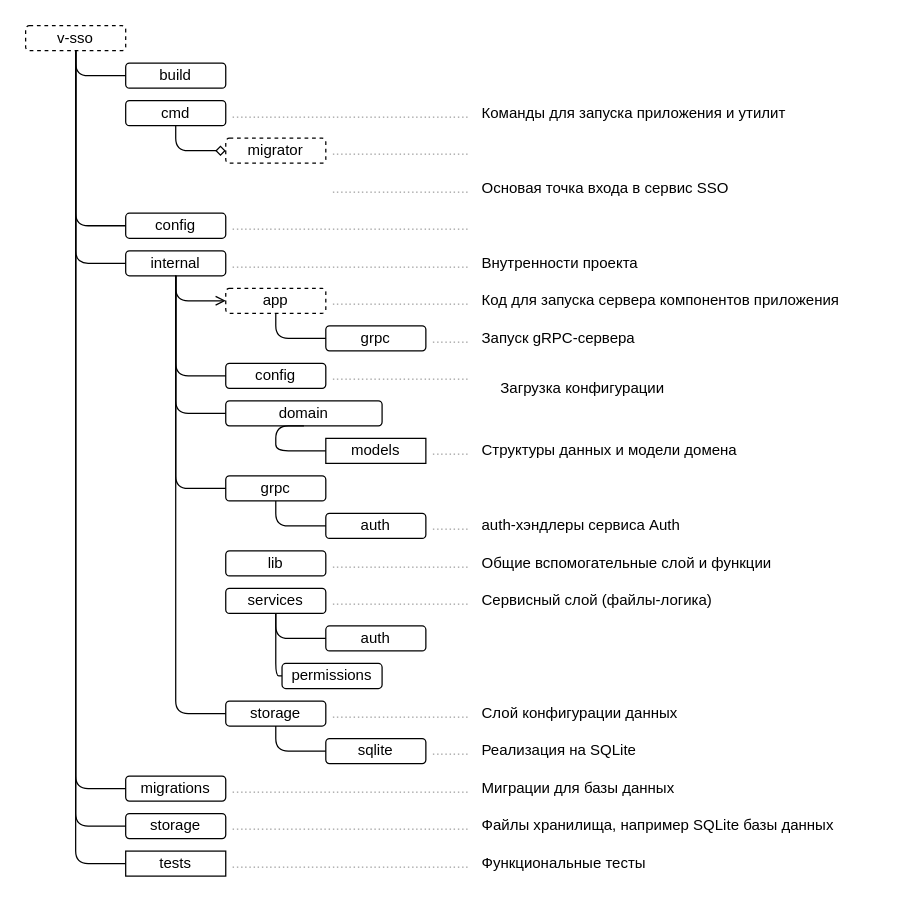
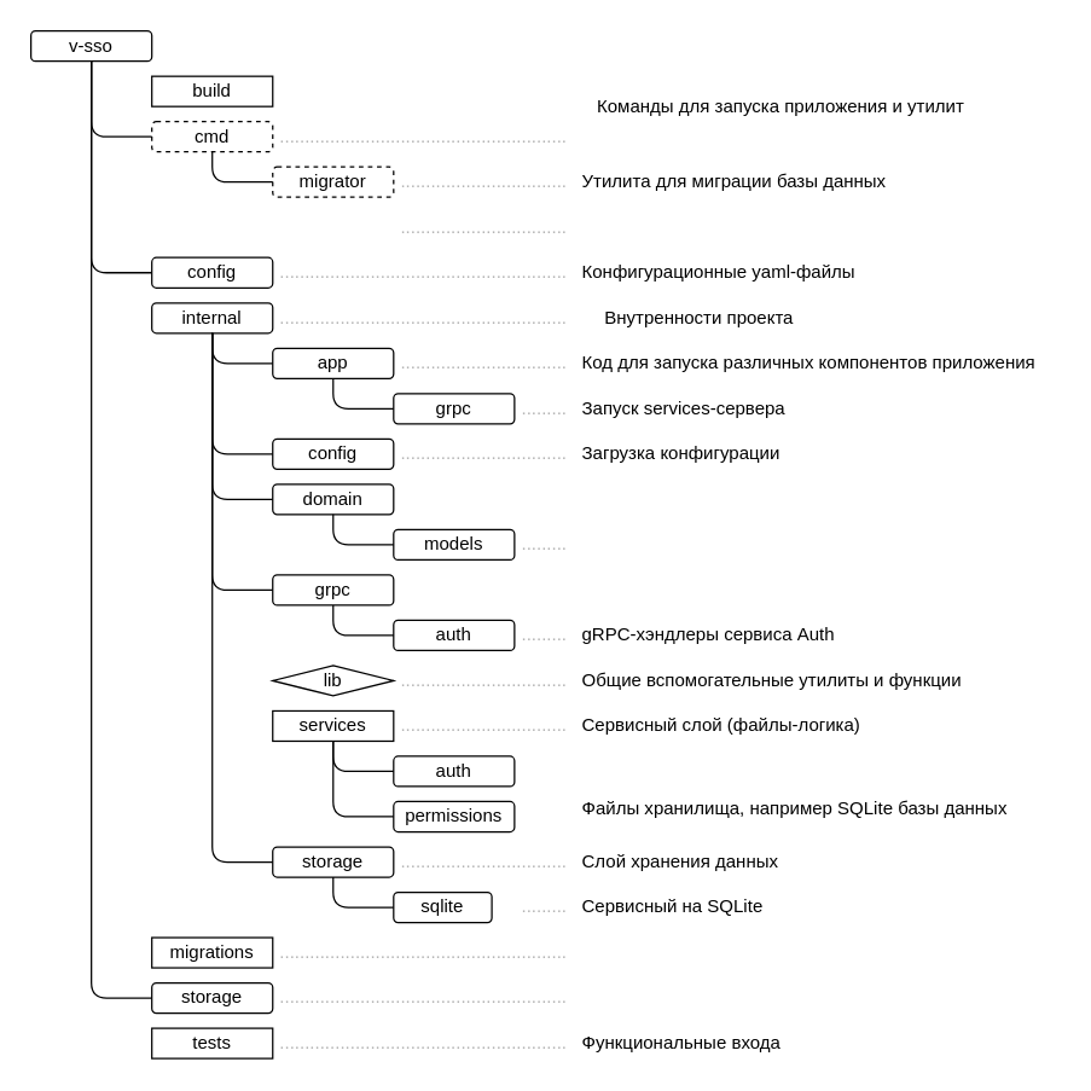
- <mxCell id="75" value="&lt;span style=&quot;&quot;&gt;v-sso&lt;/span&gt;" style="rounded=1;whiteSpace=wrap;html=1;strokeColor=default;fillColor=none;dashed=1;" vertex="1" parent="1"><mxGeometry x="20" y="20" width="80" height="20" as="geometry" /></mxCell>
+ <mxCell id="75" value="&lt;span style=&quot;&quot;&gt;v-sso&lt;/span&gt;" style="rounded=1;whiteSpace=wrap;html=1;strokeColor=default;fillColor=none;" vertex="1" parent="1"><mxGeometry x="20" y="20" width="80" height="20" as="geometry" /></mxCell>
- <mxCell id="76" style="edgeStyle=orthogonalEdgeStyle;html=1;exitX=0.5;exitY=1;exitDx=0;exitDy=0;entryX=0;entryY=0.5;entryDx=0;entryDy=0;endArrow=none;endFill=0;" edge="1" parent="1" source="75" target="3"><mxGeometry relative="1" as="geometry"><mxPoint x="60" y="40" as="sourcePoint" /><mxPoint x="100" y="90" as="targetPoint" /><Array as="points"><mxPoint x="60" y="60" /></Array></mxGeometry></mxCell>
- <mxCell id="3" value="&lt;span style=&quot;&quot;&gt;build&lt;/span&gt;" style="rounded=1;whiteSpace=wrap;html=1;strokeColor=default;fillColor=none;" vertex="1" parent="1"><mxGeometry x="100" y="50" width="80" height="20" as="geometry" /></mxCell>
+ <mxCell id="3" value="&lt;span style=&quot;&quot;&gt;build&lt;/span&gt;" style="whiteSpace=wrap;html=1;strokeColor=default;fillColor=none;rounded=0;" vertex="1" parent="1"><mxGeometry x="100" y="50" width="80" height="20" as="geometry" /></mxCell>
+ <mxCell id="2" style="edgeStyle=orthogonalEdgeStyle;html=1;exitX=0.5;exitY=1;exitDx=0;exitDy=0;entryX=0;entryY=0.5;entryDx=0;entryDy=0;endArrow=none;endFill=0;" edge="1" parent="1" source="75" target="4"><mxGeometry relative="1" as="geometry" /></mxCell>
- <mxCell id="4" value="&lt;span style=&quot;&quot;&gt;cmd&lt;/span&gt;" style="rounded=1;whiteSpace=wrap;html=1;strokeColor=default;fillColor=none;" vertex="1" parent="1"><mxGeometry x="100" y="80" width="80" height="20" as="geometry" /></mxCell>
+ <mxCell id="4" value="&lt;span style=&quot;&quot;&gt;cmd&lt;/span&gt;" style="rounded=1;whiteSpace=wrap;html=1;strokeColor=default;fillColor=none;dashed=1;" vertex="1" parent="1"><mxGeometry x="100" y="80" width="80" height="20" as="geometry" /></mxCell>
- <mxCell id="6" value="&lt;span style=&quot;&quot;&gt;Команды для запуска приложения и утилит&lt;/span&gt;" style="rounded=0;whiteSpace=wrap;html=1;align=left;spacingLeft=3;strokeColor=none;fillColor=none;" vertex="1" parent="1"><mxGeometry x="380" y="80" width="320" height="20" as="geometry" /></mxCell>
+ <mxCell id="6" value="&lt;span style=&quot;&quot;&gt;Команды для запуска приложения и утилит&lt;/span&gt;" style="rounded=0;whiteSpace=wrap;html=1;align=left;spacingLeft=3;strokeColor=none;fillColor=none;" vertex="1" parent="1"><mxGeometry x="390" y="60" width="320" height="20" as="geometry" /></mxCell>
- <mxCell id="62" style="edgeStyle=orthogonalEdgeStyle;html=1;exitX=0.5;exitY=1;exitDx=0;exitDy=0;entryX=0;entryY=0.5;entryDx=0;entryDy=0;endArrow=diamond;endFill=0;" edge="1" parent="1" source="4" target="23"><mxGeometry relative="1" as="geometry"><mxPoint x="140" y="110" as="sourcePoint" /><mxPoint x="100" y="100" as="targetPoint" /><Array as="points"><mxPoint x="140" y="120" /></Array></mxGeometry></mxCell>
+ <mxCell id="62" style="edgeStyle=orthogonalEdgeStyle;html=1;exitX=0.5;exitY=1;exitDx=0;exitDy=0;entryX=0;entryY=0.5;entryDx=0;entryDy=0;endArrow=none;endFill=0;" edge="1" parent="1" source="4" target="23"><mxGeometry relative="1" as="geometry"><mxPoint x="140" y="110" as="sourcePoint" /><mxPoint x="100" y="100" as="targetPoint" /><Array as="points"><mxPoint x="140" y="120" /></Array></mxGeometry></mxCell>
+ <mxCell id="7" value="&lt;span style=&quot;&quot;&gt;Утилита для миграции базы данных&lt;/span&gt;" style="rounded=0;whiteSpace=wrap;html=1;align=left;spacingLeft=3;strokeColor=none;fillColor=none;" vertex="1" parent="1"><mxGeometry x="380" y="110" width="320" height="20" as="geometry" /></mxCell>
- <mxCell id="8" value="&lt;span style=&quot;&quot;&gt;Основая точка входа в сервис SSO&lt;/span&gt;" style="rounded=0;whiteSpace=wrap;html=1;align=left;spacingLeft=3;strokeColor=none;fillColor=none;" vertex="1" parent="1"><mxGeometry x="380" y="140" width="320" height="20" as="geometry" /></mxCell>
+ <mxCell id="9" value="&lt;span style=&quot;&quot;&gt;Конфигурационные yaml-файлы&lt;/span&gt;" style="rounded=0;whiteSpace=wrap;html=1;align=left;spacingLeft=3;strokeColor=none;fillColor=none;" vertex="1" parent="1"><mxGeometry x="380" y="170" width="320" height="20" as="geometry" /></mxCell>
- <mxCell id="58" style="edgeStyle=orthogonalEdgeStyle;html=1;exitX=0.5;exitY=1;exitDx=0;exitDy=0;entryX=0;entryY=0.5;entryDx=0;entryDy=0;endArrow=none;endFill=0;" edge="1" parent="1" source="75" target="28"><mxGeometry relative="1" as="geometry"><mxPoint x="60" y="70" as="sourcePoint" /><mxPoint x="100" y="140" as="targetPoint" /><Array as="points"><mxPoint x="60" y="210" /></Array></mxGeometry></mxCell>
- <mxCell id="10" value="&lt;span style=&quot;&quot;&gt;Внутренности проекта&lt;/span&gt;" style="rounded=0;whiteSpace=wrap;html=1;align=left;spacingLeft=3;strokeColor=none;fillColor=none;" vertex="1" parent="1"><mxGeometry x="380" y="200" width="320" height="20" as="geometry" /></mxCell>
+ <mxCell id="10" value="&lt;span style=&quot;&quot;&gt;Внутренности проекта&lt;/span&gt;" style="rounded=0;whiteSpace=wrap;html=1;align=left;spacingLeft=3;strokeColor=none;fillColor=none;" vertex="1" parent="1"><mxGeometry x="395" y="200" width="320" height="20" as="geometry" /></mxCell>
- <mxCell id="63" style="edgeStyle=orthogonalEdgeStyle;html=1;exitX=0.5;exitY=1;exitDx=0;exitDy=0;entryX=0;entryY=0.5;entryDx=0;entryDy=0;endArrow=open;endFill=0;" edge="1" parent="1" source="28" target="30"><mxGeometry relative="1" as="geometry"><mxPoint x="140" y="230" as="sourcePoint" /><mxPoint x="180" y="180" as="targetPoint" /><Array as="points"><mxPoint x="140" y="240" /></Array></mxGeometry></mxCell>
+ <mxCell id="63" style="edgeStyle=orthogonalEdgeStyle;html=1;exitX=0.5;exitY=1;exitDx=0;exitDy=0;entryX=0;entryY=0.5;entryDx=0;entryDy=0;endArrow=none;endFill=0;" edge="1" parent="1" source="28" target="30"><mxGeometry relative="1" as="geometry"><mxPoint x="140" y="230" as="sourcePoint" /><mxPoint x="180" y="180" as="targetPoint" /><Array as="points"><mxPoint x="140" y="240" /></Array></mxGeometry></mxCell>
- <mxCell id="30" value="&lt;span style=&quot;&quot;&gt;app&lt;/span&gt;" style="rounded=1;whiteSpace=wrap;html=1;strokeColor=default;fillColor=none;dashed=1;" vertex="1" parent="1"><mxGeometry x="180" y="230" width="80" height="20" as="geometry" /></mxCell>
+ <mxCell id="30" value="&lt;span style=&quot;&quot;&gt;app&lt;/span&gt;" style="rounded=1;whiteSpace=wrap;html=1;strokeColor=default;fillColor=none;" vertex="1" parent="1"><mxGeometry x="180" y="230" width="80" height="20" as="geometry" /></mxCell>
- <mxCell id="11" value="&lt;span style=&quot;&quot;&gt;Код для запуска сервера компонентов приложения&lt;/span&gt;" style="rounded=0;whiteSpace=wrap;html=1;align=left;spacingLeft=3;strokeColor=none;fillColor=none;" vertex="1" parent="1"><mxGeometry x="380" y="230" width="320" height="20" as="geometry" /></mxCell>
+ <mxCell id="11" value="&lt;span style=&quot;&quot;&gt;Код для запуска различных компонентов приложения&lt;/span&gt;" style="rounded=0;whiteSpace=wrap;html=1;align=left;spacingLeft=3;strokeColor=none;fillColor=none;" vertex="1" parent="1"><mxGeometry x="380" y="230" width="320" height="20" as="geometry" /></mxCell>
- <mxCell id="12" value="&lt;span style=&quot;&quot;&gt;Запуск gRPC-сервера&lt;/span&gt;" style="rounded=0;whiteSpace=wrap;html=1;align=left;spacingLeft=3;strokeColor=none;fillColor=none;" vertex="1" parent="1"><mxGeometry x="380" y="260" width="320" height="20" as="geometry" /></mxCell>
+ <mxCell id="12" value="&lt;span style=&quot;&quot;&gt;Запуск services-сервера&lt;/span&gt;" style="rounded=0;whiteSpace=wrap;html=1;align=left;spacingLeft=3;strokeColor=none;fillColor=none;" vertex="1" parent="1"><mxGeometry x="380" y="260" width="320" height="20" as="geometry" /></mxCell>
- <mxCell id="13" value="&lt;span style=&quot;&quot;&gt;Загрузка конфигурации&lt;/span&gt;" style="rounded=0;whiteSpace=wrap;html=1;align=left;spacingLeft=3;strokeColor=none;fillColor=none;" vertex="1" parent="1"><mxGeometry x="395" y="300" width="320" height="20" as="geometry" /></mxCell>
+ <mxCell id="13" value="&lt;span style=&quot;&quot;&gt;Загрузка конфигурации&lt;/span&gt;" style="rounded=0;whiteSpace=wrap;html=1;align=left;spacingLeft=3;strokeColor=none;fillColor=none;" vertex="1" parent="1"><mxGeometry x="380" y="290" width="320" height="20" as="geometry" /></mxCell>
- <mxCell id="36" value="&lt;span style=&quot;&quot;&gt;domain&lt;/span&gt;" style="rounded=1;whiteSpace=wrap;html=1;strokeColor=default;fillColor=none;" vertex="1" parent="1"><mxGeometry x="180" y="320" width="125" height="20" as="geometry" /></mxCell>
+ <mxCell id="36" value="&lt;span style=&quot;&quot;&gt;domain&lt;/span&gt;" style="rounded=1;whiteSpace=wrap;html=1;strokeColor=default;fillColor=none;" vertex="1" parent="1"><mxGeometry x="180" y="320" width="80" height="20" as="geometry" /></mxCell>
- <mxCell id="38" value="&lt;span style=&quot;&quot;&gt;models&lt;/span&gt;" style="whiteSpace=wrap;html=1;strokeColor=default;fillColor=none;rounded=0;" vertex="1" parent="1"><mxGeometry x="260" y="350" width="80" height="20" as="geometry" /></mxCell>
+ <mxCell id="38" value="&lt;span style=&quot;&quot;&gt;models&lt;/span&gt;" style="rounded=1;whiteSpace=wrap;html=1;strokeColor=default;fillColor=none;" vertex="1" parent="1"><mxGeometry x="260" y="350" width="80" height="20" as="geometry" /></mxCell>
- <mxCell id="14" value="&lt;span style=&quot;&quot;&gt;Структуры данных и модели домена&lt;/span&gt;" style="rounded=0;whiteSpace=wrap;html=1;align=left;spacingLeft=3;strokeColor=none;fillColor=none;" vertex="1" parent="1"><mxGeometry x="380" y="350" width="320" height="20" as="geometry" /></mxCell>
- <mxCell id="15" value="&lt;span style=&quot;&quot;&gt;auth-хэндлеры сервиса Auth&lt;/span&gt;" style="rounded=0;whiteSpace=wrap;html=1;align=left;spacingLeft=3;strokeColor=none;fillColor=none;" vertex="1" parent="1"><mxGeometry x="380" y="410" width="320" height="20" as="geometry" /></mxCell>
+ <mxCell id="15" value="&lt;span style=&quot;&quot;&gt;gRPC-хэндлеры сервиса Auth&lt;/span&gt;" style="rounded=0;whiteSpace=wrap;html=1;align=left;spacingLeft=3;strokeColor=none;fillColor=none;" vertex="1" parent="1"><mxGeometry x="380" y="410" width="320" height="20" as="geometry" /></mxCell>
- <mxCell id="42" value="&lt;span style=&quot;&quot;&gt;lib&lt;/span&gt;" style="rounded=1;whiteSpace=wrap;html=1;strokeColor=default;fillColor=none;" vertex="1" parent="1"><mxGeometry x="180" y="440" width="80" height="20" as="geometry" /></mxCell>
+ <mxCell id="42" value="&lt;span style=&quot;&quot;&gt;lib&lt;/span&gt;" style="rhombus;whiteSpace=wrap;html=1;strokeColor=default;fillColor=none;" vertex="1" parent="1"><mxGeometry x="180" y="440" width="80" height="20" as="geometry" /></mxCell>
- <mxCell id="16" value="&lt;span style=&quot;&quot;&gt;Общие вспомогательные слой и функции&lt;/span&gt;" style="rounded=0;whiteSpace=wrap;html=1;align=left;spacingLeft=3;strokeColor=none;fillColor=none;" vertex="1" parent="1"><mxGeometry x="380" y="440" width="320" height="20" as="geometry" /></mxCell>
+ <mxCell id="16" value="&lt;span style=&quot;&quot;&gt;Общие вспомогательные утилиты и функции&lt;/span&gt;" style="rounded=0;whiteSpace=wrap;html=1;align=left;spacingLeft=3;strokeColor=none;fillColor=none;" vertex="1" parent="1"><mxGeometry x="380" y="440" width="320" height="20" as="geometry" /></mxCell>
- <mxCell id="44" value="&lt;span style=&quot;&quot;&gt;services&lt;/span&gt;" style="rounded=1;whiteSpace=wrap;html=1;strokeColor=default;fillColor=none;" vertex="1" parent="1"><mxGeometry x="180" y="470" width="80" height="20" as="geometry" /></mxCell>
+ <mxCell id="44" value="&lt;span style=&quot;&quot;&gt;services&lt;/span&gt;" style="whiteSpace=wrap;html=1;strokeColor=default;fillColor=none;rounded=0;" vertex="1" parent="1"><mxGeometry x="180" y="470" width="80" height="20" as="geometry" /></mxCell>
- <mxCell id="47" value="&lt;span style=&quot;&quot;&gt;permissions&lt;/span&gt;" style="rounded=1;whiteSpace=wrap;html=1;strokeColor=default;fillColor=none;" vertex="1" parent="1"><mxGeometry x="225" y="530" width="80" height="20" as="geometry" /></mxCell>
+ <mxCell id="47" value="&lt;span style=&quot;&quot;&gt;permissions&lt;/span&gt;" style="rounded=1;whiteSpace=wrap;html=1;strokeColor=default;fillColor=none;" vertex="1" parent="1"><mxGeometry x="260" y="530" width="80" height="20" as="geometry" /></mxCell>
- <mxCell id="18" value="&lt;span style=&quot;&quot;&gt;Слой конфигурации данных&lt;/span&gt;" style="rounded=0;whiteSpace=wrap;html=1;align=left;spacingLeft=3;strokeColor=none;fillColor=none;" vertex="1" parent="1"><mxGeometry x="380" y="560" width="320" height="20" as="geometry" /></mxCell>
+ <mxCell id="18" value="&lt;span style=&quot;&quot;&gt;Слой хранения данных&lt;/span&gt;" style="rounded=0;whiteSpace=wrap;html=1;align=left;spacingLeft=3;strokeColor=none;fillColor=none;" vertex="1" parent="1"><mxGeometry x="380" y="560" width="320" height="20" as="geometry" /></mxCell>
- <mxCell id="50" value="&lt;span style=&quot;&quot;&gt;sqlite&lt;/span&gt;" style="rounded=1;whiteSpace=wrap;html=1;strokeColor=default;fillColor=none;" vertex="1" parent="1"><mxGeometry x="260" y="590" width="80" height="20" as="geometry" /></mxCell>
+ <mxCell id="50" value="&lt;span style=&quot;&quot;&gt;sqlite&lt;/span&gt;" style="rounded=1;whiteSpace=wrap;html=1;strokeColor=default;fillColor=none;" vertex="1" parent="1"><mxGeometry x="260" y="590" width="65" height="20" as="geometry" /></mxCell>
- <mxCell id="19" value="&lt;span style=&quot;&quot;&gt;Реализация на SQLite&lt;/span&gt;" style="rounded=0;whiteSpace=wrap;html=1;align=left;spacingLeft=3;strokeColor=none;fillColor=none;" vertex="1" parent="1"><mxGeometry x="380" y="590" width="320" height="20" as="geometry" /></mxCell>
+ <mxCell id="19" value="&lt;span style=&quot;&quot;&gt;Сервисный на SQLite&lt;/span&gt;" style="rounded=0;whiteSpace=wrap;html=1;align=left;spacingLeft=3;strokeColor=none;fillColor=none;" vertex="1" parent="1"><mxGeometry x="380" y="590" width="320" height="20" as="geometry" /></mxCell>
- <mxCell id="59" style="edgeStyle=orthogonalEdgeStyle;html=1;exitX=0.5;exitY=1;exitDx=0;exitDy=0;endArrow=none;endFill=0;entryX=0;entryY=0.5;entryDx=0;entryDy=0;" edge="1" parent="1" source="75" target="51"><mxGeometry relative="1" as="geometry"><mxPoint x="60" y="70" as="sourcePoint" /><mxPoint x="100" y="440" as="targetPoint" /><Array as="points"><mxPoint x="60" y="630" /></Array></mxGeometry></mxCell>
- <mxCell id="51" value="migrations" style="rounded=1;whiteSpace=wrap;html=1;strokeColor=default;fillColor=none;" vertex="1" parent="1"><mxGeometry x="100" y="620" width="80" height="20" as="geometry" /></mxCell>
+ <mxCell id="51" value="migrations" style="whiteSpace=wrap;html=1;strokeColor=default;fillColor=none;rounded=0;" vertex="1" parent="1"><mxGeometry x="100" y="620" width="80" height="20" as="geometry" /></mxCell>
- <mxCell id="20" value="&lt;span style=&quot;&quot;&gt;Миграции для базы данных&lt;/span&gt;" style="rounded=0;whiteSpace=wrap;html=1;align=left;spacingLeft=3;strokeColor=none;fillColor=none;" vertex="1" parent="1"><mxGeometry x="380" y="620" width="320" height="20" as="geometry" /></mxCell>
- <mxCell id="21" value="&lt;span style=&quot;&quot;&gt;Файлы хранилища, например SQLite базы данных&lt;/span&gt;" style="rounded=0;whiteSpace=wrap;html=1;align=left;spacingLeft=3;strokeColor=none;fillColor=none;" vertex="1" parent="1"><mxGeometry x="380" y="650" width="320" height="20" as="geometry" /></mxCell>
+ <mxCell id="21" value="&lt;span style=&quot;&quot;&gt;Файлы хранилища, например SQLite базы данных&lt;/span&gt;" style="rounded=0;whiteSpace=wrap;html=1;align=left;spacingLeft=3;strokeColor=none;fillColor=none;" vertex="1" parent="1"><mxGeometry x="380" y="525" width="320" height="20" as="geometry" /></mxCell>
- <mxCell id="61" style="edgeStyle=orthogonalEdgeStyle;html=1;exitX=0.5;exitY=1;exitDx=0;exitDy=0;entryX=0;entryY=0.5;entryDx=0;entryDy=0;endArrow=none;endFill=0;" edge="1" parent="1" source="75" target="55"><mxGeometry relative="1" as="geometry"><mxPoint x="60" y="70" as="sourcePoint" /><mxPoint x="100" y="160" as="targetPoint" /><Array as="points"><mxPoint x="60" y="690" /></Array></mxGeometry></mxCell>
- <mxCell id="22" value="&lt;span style=&quot;&quot;&gt;Функциональные тесты&lt;/span&gt;" style="rounded=0;whiteSpace=wrap;html=1;align=left;spacingLeft=3;strokeColor=none;fillColor=none;" vertex="1" parent="1"><mxGeometry x="380" y="680" width="320" height="20" as="geometry" /></mxCell>
+ <mxCell id="22" value="&lt;span style=&quot;&quot;&gt;Функциональные входа&lt;/span&gt;" style="rounded=0;whiteSpace=wrap;html=1;align=left;spacingLeft=3;strokeColor=none;fillColor=none;" vertex="1" parent="1"><mxGeometry x="380" y="680" width="320" height="20" as="geometry" /></mxCell>
